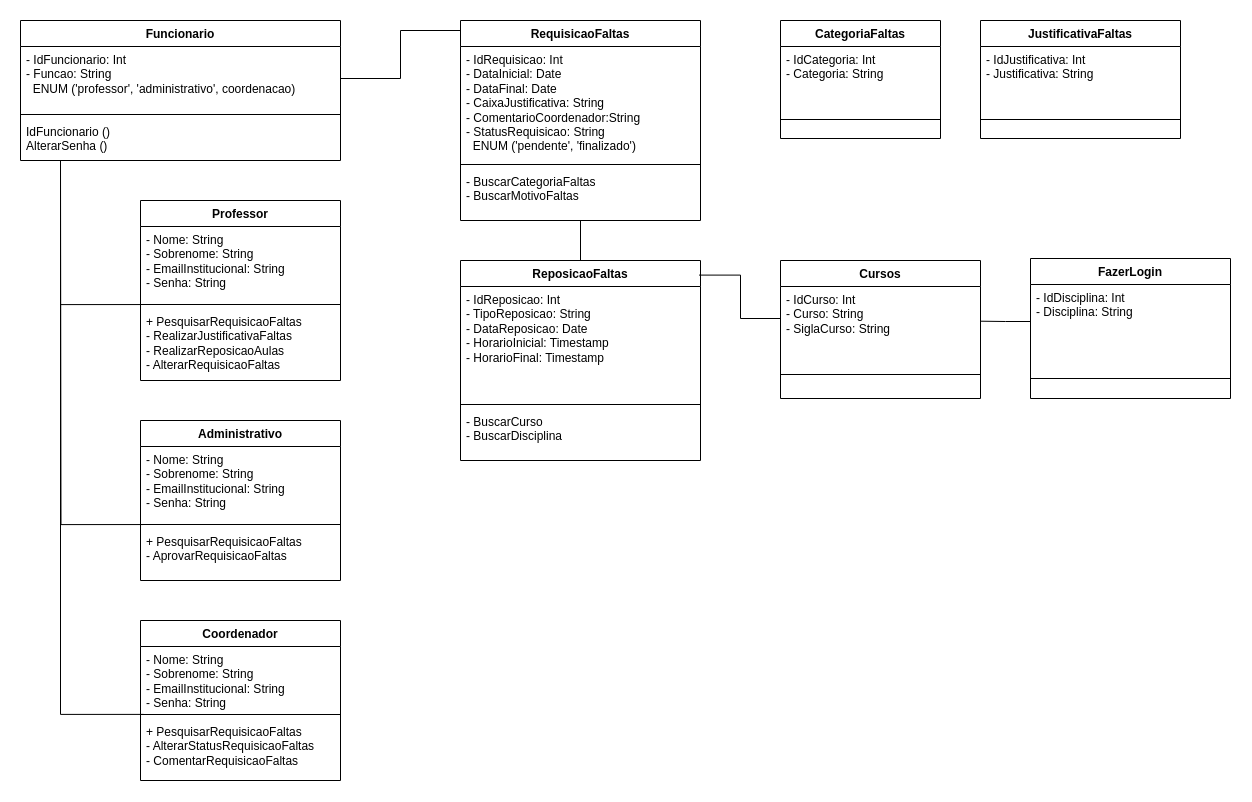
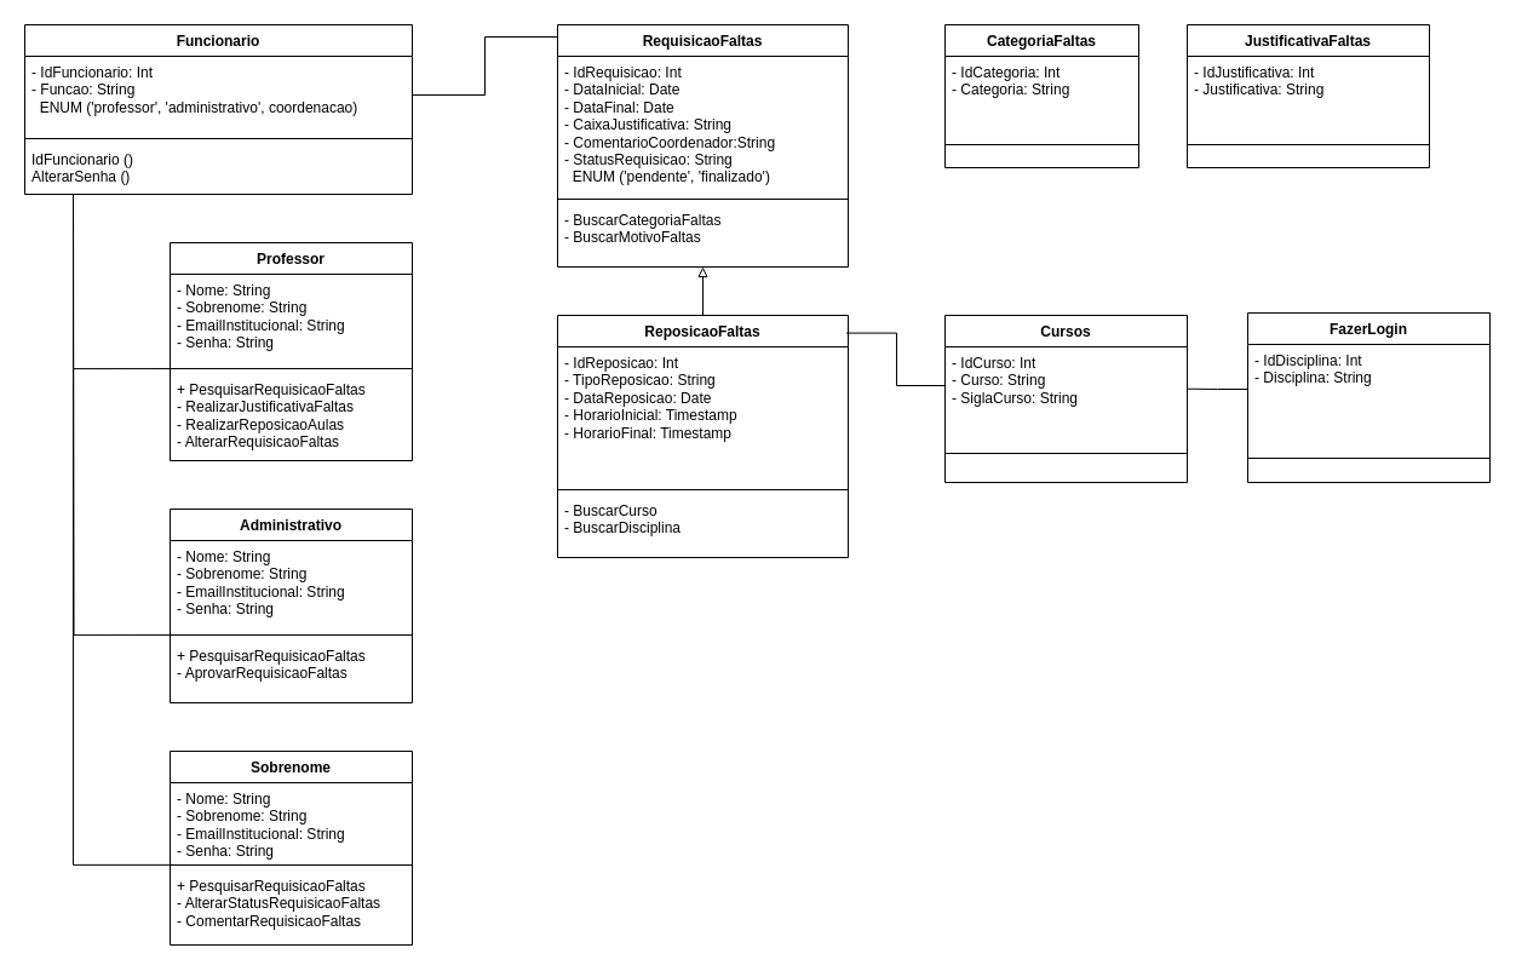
- <mxCell id="37" style="edgeStyle=orthogonalEdgeStyle;rounded=0;orthogonalLoop=1;jettySize=auto;html=1;exitX=0.5;exitY=0;exitDx=0;exitDy=0;entryX=0.5;entryY=1;entryDx=0;entryDy=0;endArrow=none;endFill=0;" edge="1" parent="1" source="38" target="21"><mxGeometry relative="1" as="geometry" /></mxCell>
+ <mxCell id="37" style="edgeStyle=orthogonalEdgeStyle;rounded=0;orthogonalLoop=1;jettySize=auto;html=1;exitX=0.5;exitY=0;exitDx=0;exitDy=0;entryX=0.5;entryY=1;entryDx=0;entryDy=0;endArrow=block;endFill=0;" edge="1" parent="1" source="38" target="21"><mxGeometry relative="1" as="geometry" /></mxCell>
- <mxCell id="10" value="Coordenador" style="swimlane;fontStyle=1;align=center;verticalAlign=top;childLayout=stackLayout;horizontal=1;startSize=26;horizontalStack=0;resizeParent=1;resizeParentMax=0;resizeLast=0;collapsible=1;marginBottom=0;whiteSpace=wrap;html=1;" vertex="1" parent="1"><mxGeometry x="140" y="620" width="200" height="160" as="geometry" /></mxCell>
+ <mxCell id="10" value="Sobrenome" style="swimlane;fontStyle=1;align=center;verticalAlign=top;childLayout=stackLayout;horizontal=1;startSize=26;horizontalStack=0;resizeParent=1;resizeParentMax=0;resizeLast=0;collapsible=1;marginBottom=0;whiteSpace=wrap;html=1;" vertex="1" parent="1"><mxGeometry x="140" y="620" width="200" height="160" as="geometry" /></mxCell>
